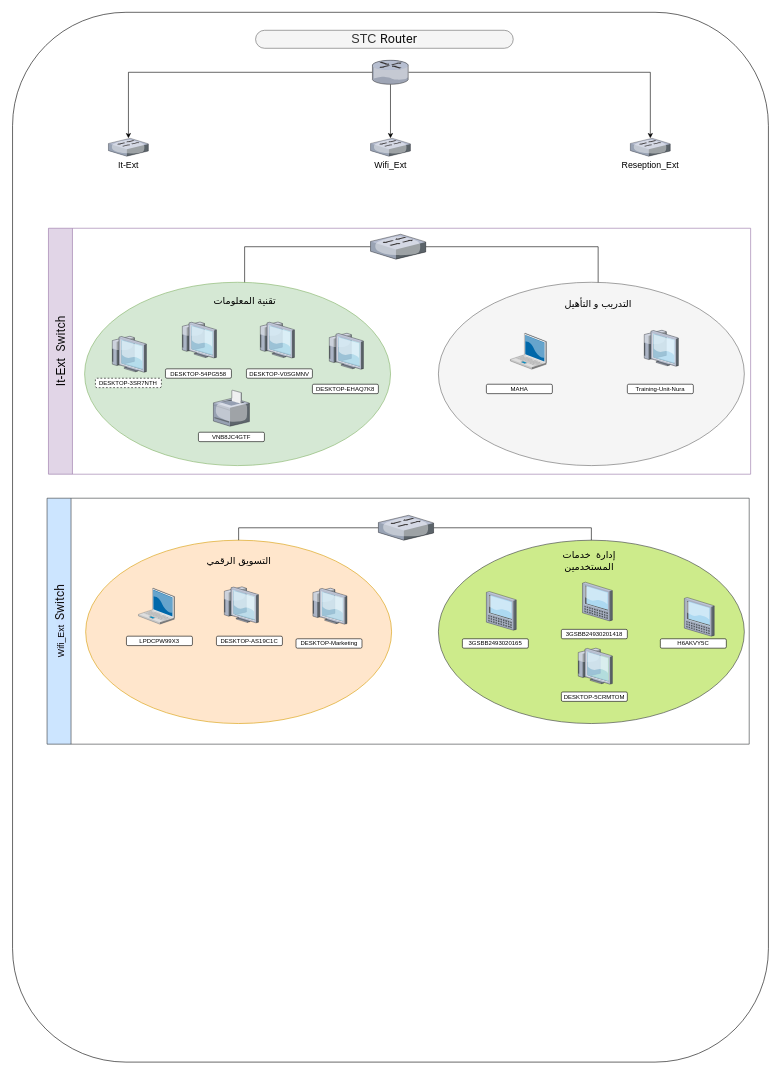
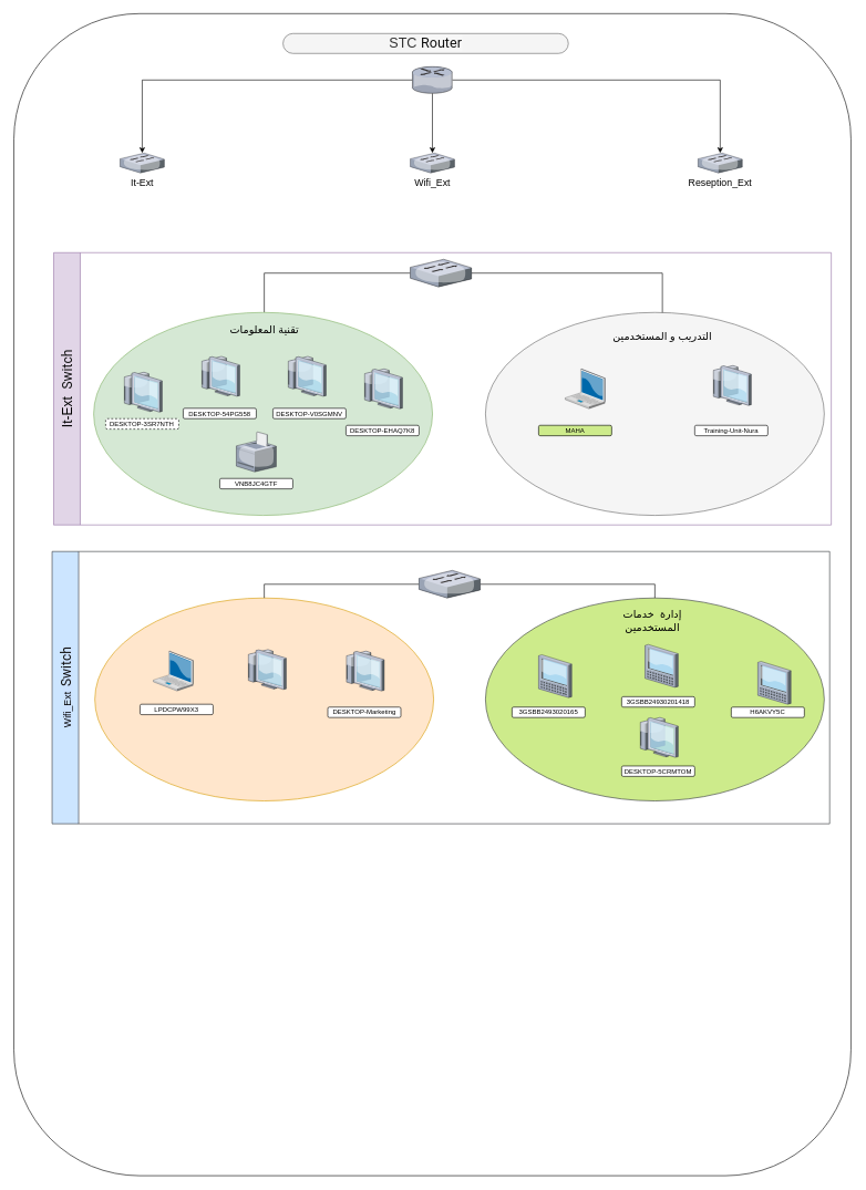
- <mxCell id="20" value="&lt;font style=&quot;font-size: 16px;&quot;&gt;تقنية المعلومات&lt;/font&gt;" style="text;html=1;align=center;verticalAlign=middle;whiteSpace=wrap;rounded=0;" parent="1" vertex="1"><mxGeometry x="325.5" y="475" width="163" height="50" as="geometry" /></mxCell>
+ <mxCell id="20" value="&lt;font style=&quot;font-size: 16px;&quot;&gt;تقنية المعلومات&lt;/font&gt;" style="text;html=1;align=center;verticalAlign=middle;whiteSpace=wrap;rounded=0;" parent="1" vertex="1"><mxGeometry x="315.5" y="470" width="163" height="50" as="geometry" /></mxCell>
- <mxCell id="21" value="&lt;span style=&quot;font-size: 16px;&quot;&gt;التدريب و التأهيل&lt;/span&gt;" style="text;html=1;align=center;verticalAlign=middle;whiteSpace=wrap;rounded=0;" parent="1" vertex="1"><mxGeometry x="914.75" y="480" width="163" height="50" as="geometry" /></mxCell>
+ <mxCell id="21" value="&lt;span style=&quot;font-size: 16px;&quot;&gt;التدريب و المستخدمين&lt;/span&gt;" style="text;html=1;align=center;verticalAlign=middle;whiteSpace=wrap;rounded=0;" parent="1" vertex="1"><mxGeometry x="914.75" y="480" width="163" height="50" as="geometry" /></mxCell>
- <mxCell id="30" value="&lt;span style=&quot;line-height: 115%;&quot;&gt;&lt;font style=&quot;font-size: 10px;&quot;&gt;MAHA&lt;/font&gt;&lt;/span&gt;" style="rounded=1;whiteSpace=wrap;html=1;" parent="22" vertex="1"><mxGeometry x="730" y="260" width="110" height="15.69" as="geometry" /></mxCell>
+ <mxCell id="30" value="&lt;span style=&quot;line-height: 115%;&quot;&gt;&lt;font style=&quot;font-size: 10px;&quot;&gt;MAHA&lt;/font&gt;&lt;/span&gt;" style="rounded=1;whiteSpace=wrap;html=1;fillColor=#cdeb8b;" parent="22" vertex="1"><mxGeometry x="730" y="260" width="110" height="15.69" as="geometry" /></mxCell>
- <mxCell id="52" value="&lt;span style=&quot;font-size: 16px;&quot;&gt;التسويق الرقمي&lt;/span&gt;" style="text;html=1;align=center;verticalAlign=middle;whiteSpace=wrap;rounded=0;" parent="1" vertex="1"><mxGeometry x="315.5" y="910" width="163" height="50" as="geometry" /></mxCell>
- <mxCell id="38" value="&lt;span style=&quot;line-height: 115%; font-family: Aptos, sans-serif;&quot;&gt;&lt;font style=&quot;font-size: 10px;&quot;&gt;DESKTOP-AS19C1C&lt;/font&gt;&lt;/span&gt;" style="rounded=1;whiteSpace=wrap;html=1;" parent="35" vertex="1"><mxGeometry x="282.36" y="230.0" width="110" height="15.69" as="geometry" /></mxCell>
